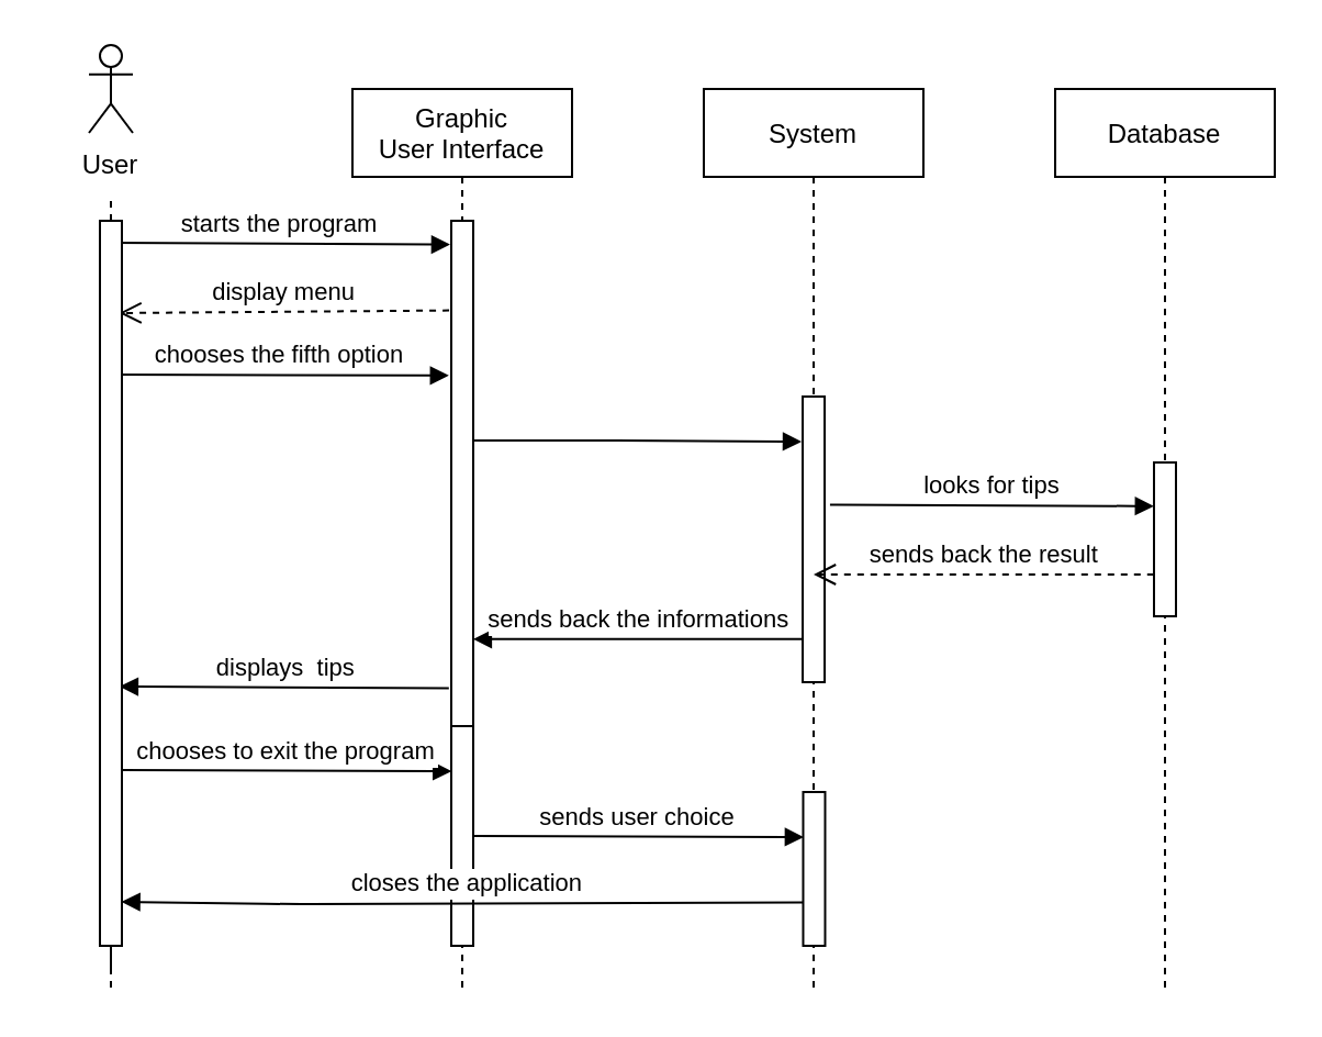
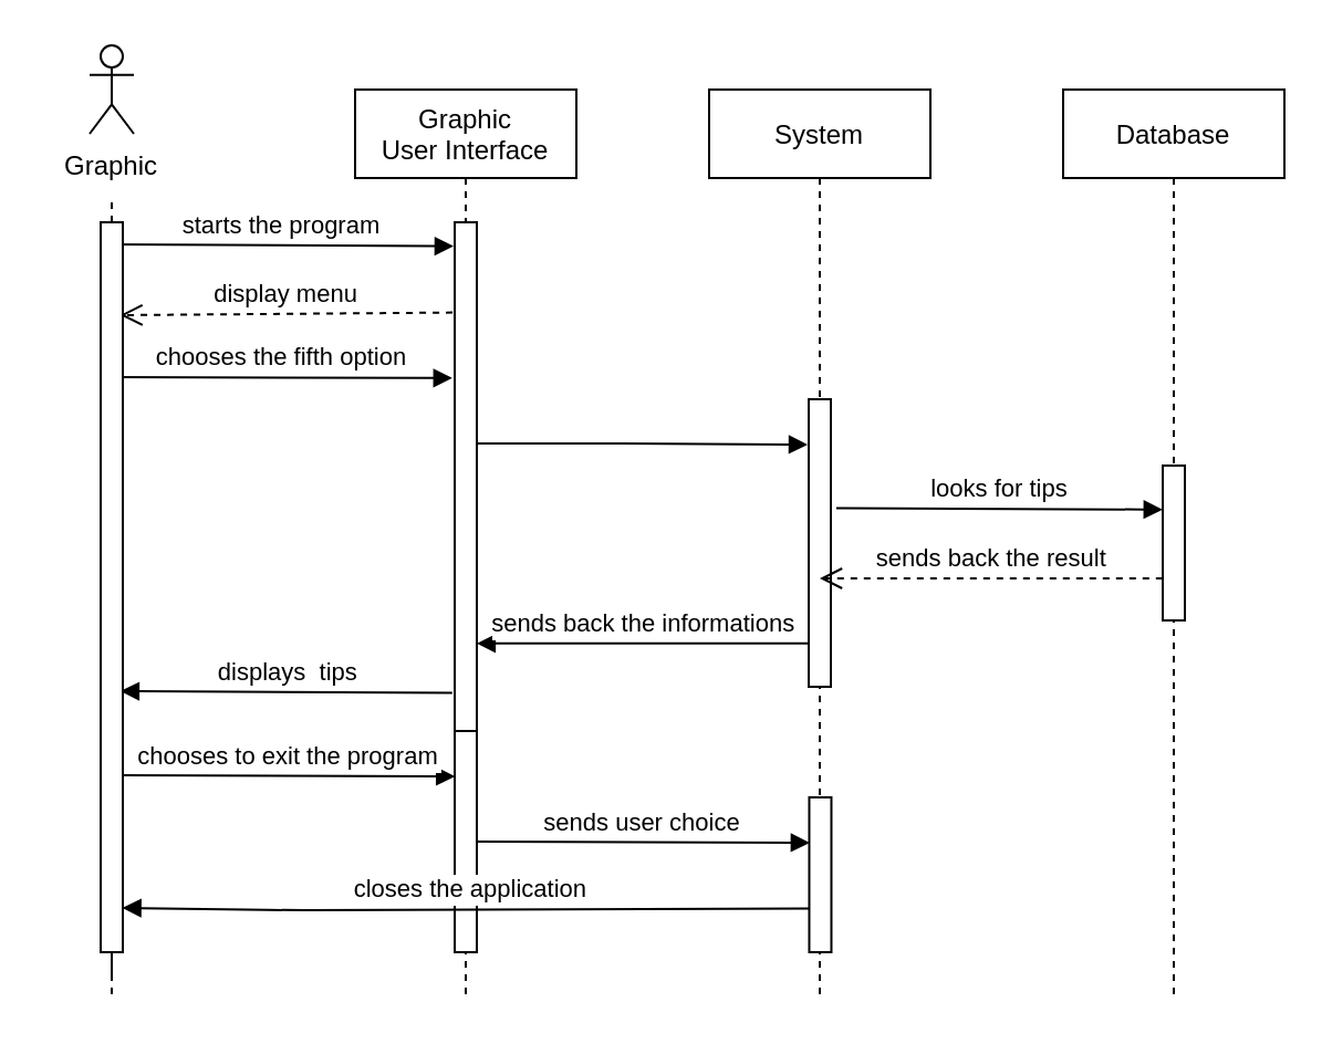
- <mxCell id="21" value="User" style="text;html=1;strokeColor=none;fillColor=none;align=center;verticalAlign=middle;whiteSpace=wrap;rounded=0;" vertex="1" parent="1"><mxGeometry x="20" y="60" width="60" height="30" as="geometry" /></mxCell>
+ <mxCell id="21" value="Graphic" style="text;html=1;strokeColor=none;fillColor=none;align=center;verticalAlign=middle;whiteSpace=wrap;rounded=0;" vertex="1" parent="1"><mxGeometry x="20" y="60" width="60" height="30" as="geometry" /></mxCell>
